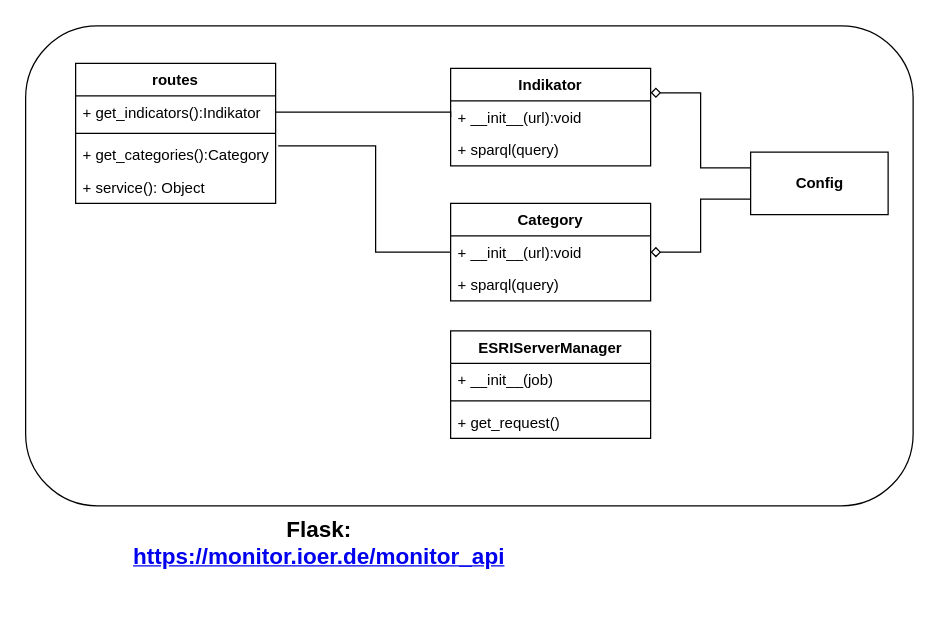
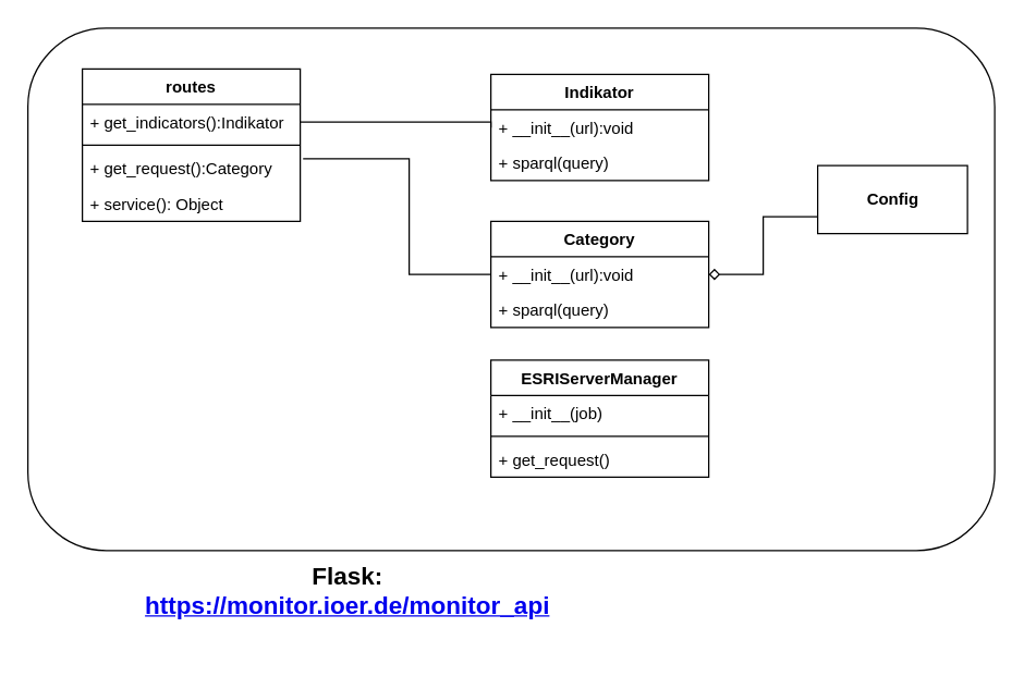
- <mxCell id="6" style="edgeStyle=orthogonalEdgeStyle;rounded=0;orthogonalLoop=1;jettySize=auto;html=1;exitX=0;exitY=0.25;exitDx=0;exitDy=0;entryX=1;entryY=0.25;entryDx=0;entryDy=0;endArrow=diamond;endFill=0;startArrow=none;startFill=0;" edge="1" parent="1" source="8" target="3"><mxGeometry relative="1" as="geometry" /></mxCell>
- <mxCell id="12" value="+ get_categories():Category" style="text;strokeColor=none;fillColor=none;align=left;verticalAlign=top;spacingLeft=4;spacingRight=4;overflow=hidden;rotatable=0;points=[[0,0.5],[1,0.5]];portConstraint=eastwest;" vertex="1" parent="9"><mxGeometry y="60" width="160" height="26" as="geometry" /></mxCell>
+ <mxCell id="12" value="+ get_request():Category" style="text;strokeColor=none;fillColor=none;align=left;verticalAlign=top;spacingLeft=4;spacingRight=4;overflow=hidden;rotatable=0;points=[[0,0.5],[1,0.5]];portConstraint=eastwest;" vertex="1" parent="9"><mxGeometry y="60" width="160" height="26" as="geometry" /></mxCell>
